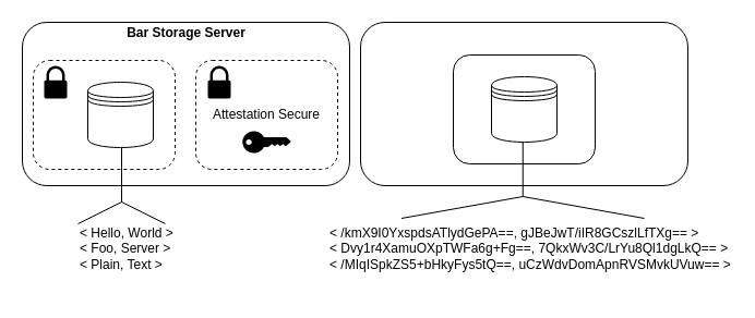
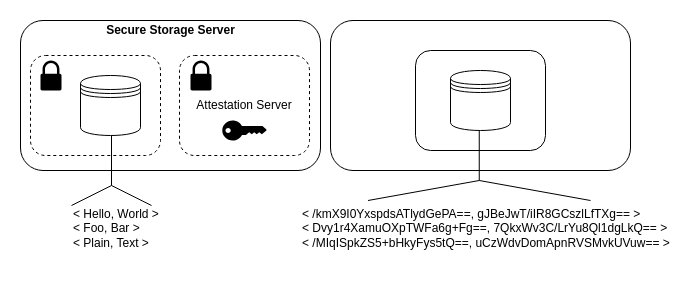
- <mxCell id="8" value="&lt;b&gt;Bar Storage Server&lt;/b&gt;" style="text;html=1;align=center;verticalAlign=middle;resizable=0;points=[];autosize=1;" vertex="1" parent="1"><mxGeometry x="100" y="20" width="140" height="20" as="geometry" /></mxCell>
+ <mxCell id="8" value="&lt;b&gt;Secure Storage Server&lt;/b&gt;" style="text;html=1;align=center;verticalAlign=middle;resizable=0;points=[];autosize=1;" vertex="1" parent="1"><mxGeometry x="100" y="20" width="140" height="20" as="geometry" /></mxCell>
- <mxCell id="6" value="Attestation Secure" style="rounded=1;whiteSpace=wrap;html=1;dashed=1;fillColor=none;" vertex="1" parent="1"><mxGeometry x="179" y="55" width="130" height="100" as="geometry" /></mxCell>
+ <mxCell id="6" value="Attestation Server" style="rounded=1;whiteSpace=wrap;html=1;dashed=1;fillColor=none;" vertex="1" parent="1"><mxGeometry x="179" y="55" width="130" height="100" as="geometry" /></mxCell>
- <mxCell id="9" value="&amp;lt; Hello, World &amp;gt;&lt;br&gt;&amp;lt; Foo, Server &amp;gt;&lt;br&gt;&amp;lt; Plain, Text &amp;gt;" style="text;html=1;strokeColor=none;fillColor=none;align=left;verticalAlign=top;whiteSpace=wrap;rounded=0;" vertex="1" parent="1"><mxGeometry x="71" y="200" width="100" height="70" as="geometry" /></mxCell>
+ <mxCell id="9" value="&amp;lt; Hello, World &amp;gt;&lt;br&gt;&amp;lt; Foo, Bar &amp;gt;&lt;br&gt;&amp;lt; Plain, Text &amp;gt;" style="text;html=1;strokeColor=none;fillColor=none;align=left;verticalAlign=top;whiteSpace=wrap;rounded=0;" vertex="1" parent="1"><mxGeometry x="71" y="200" width="100" height="70" as="geometry" /></mxCell>
